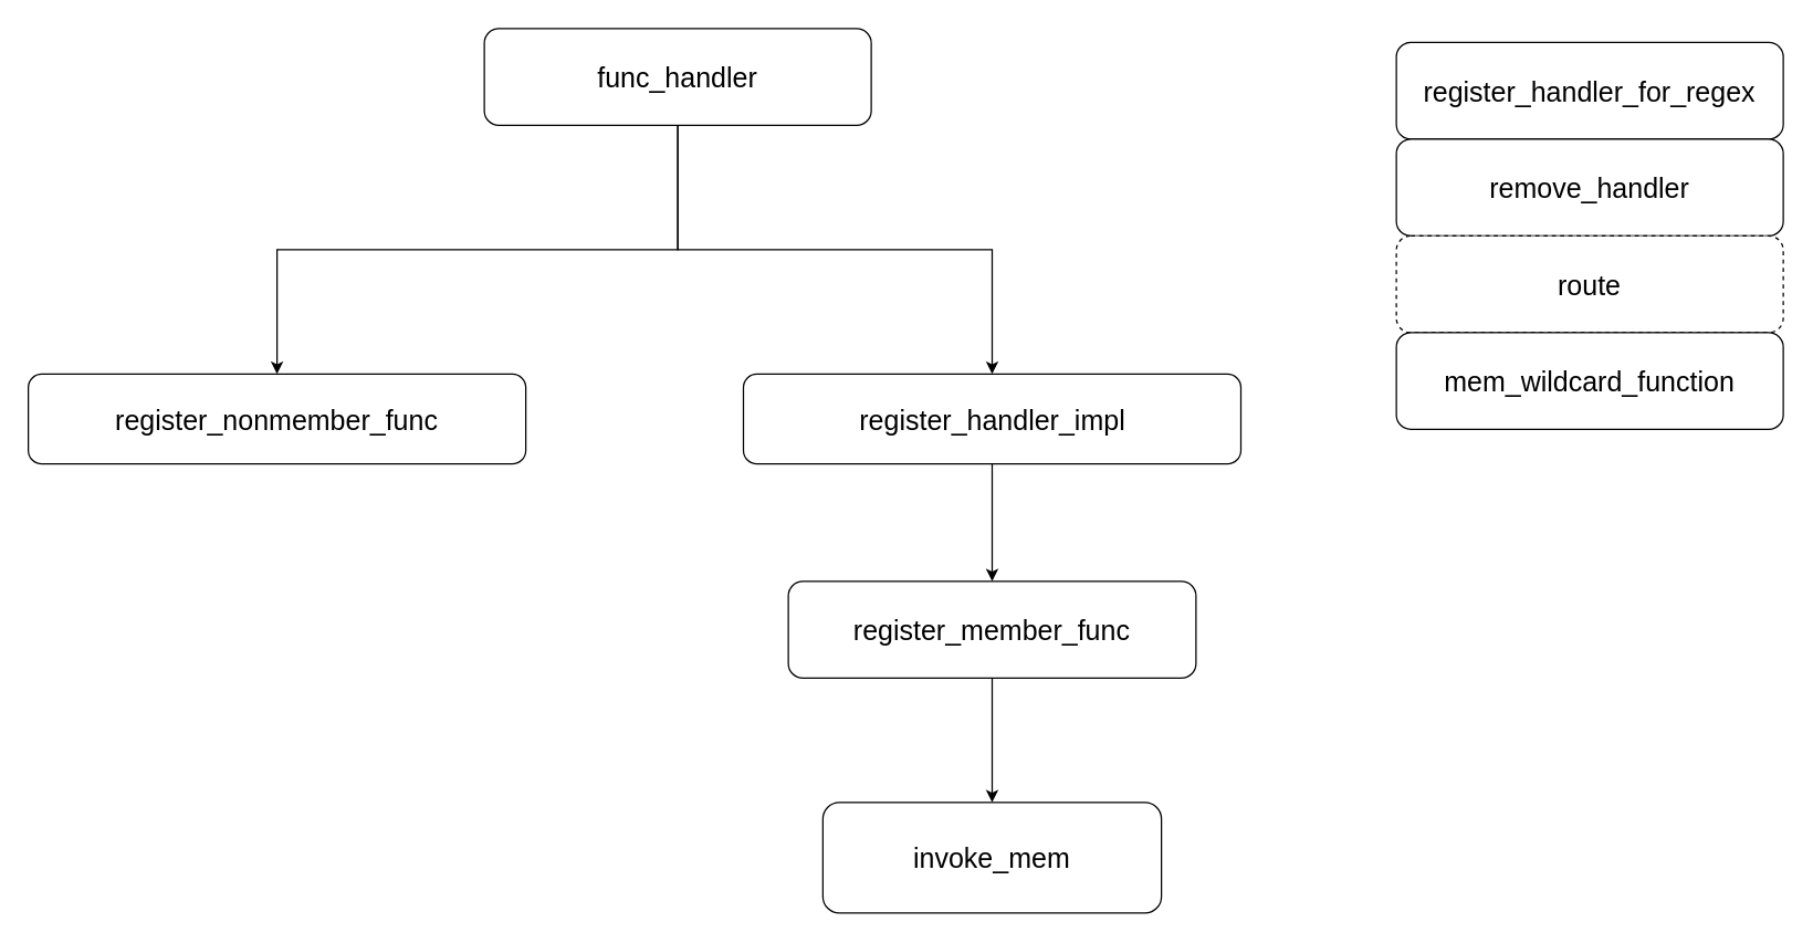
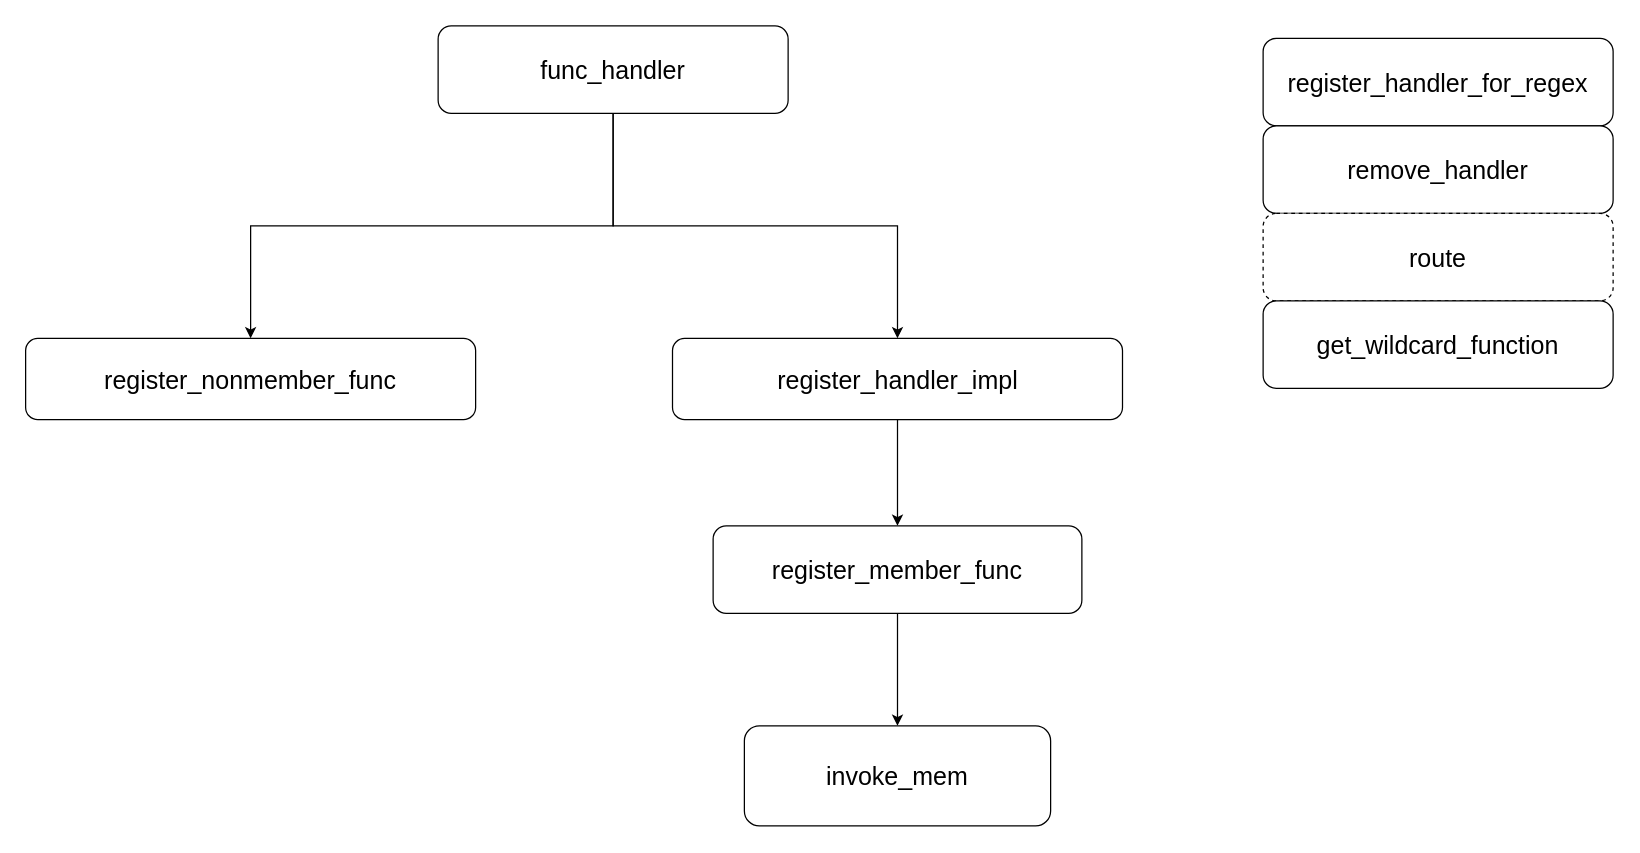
- <mxCell id="14" value="mem_wildcard_function" style="rounded=1;whiteSpace=wrap;html=1;fontSize=20;" vertex="1" parent="1"><mxGeometry x="1010" y="240" width="280" height="70" as="geometry" /></mxCell>
+ <mxCell id="14" value="get_wildcard_function" style="rounded=1;whiteSpace=wrap;html=1;fontSize=20;" vertex="1" parent="1"><mxGeometry x="1010" y="240" width="280" height="70" as="geometry" /></mxCell>
